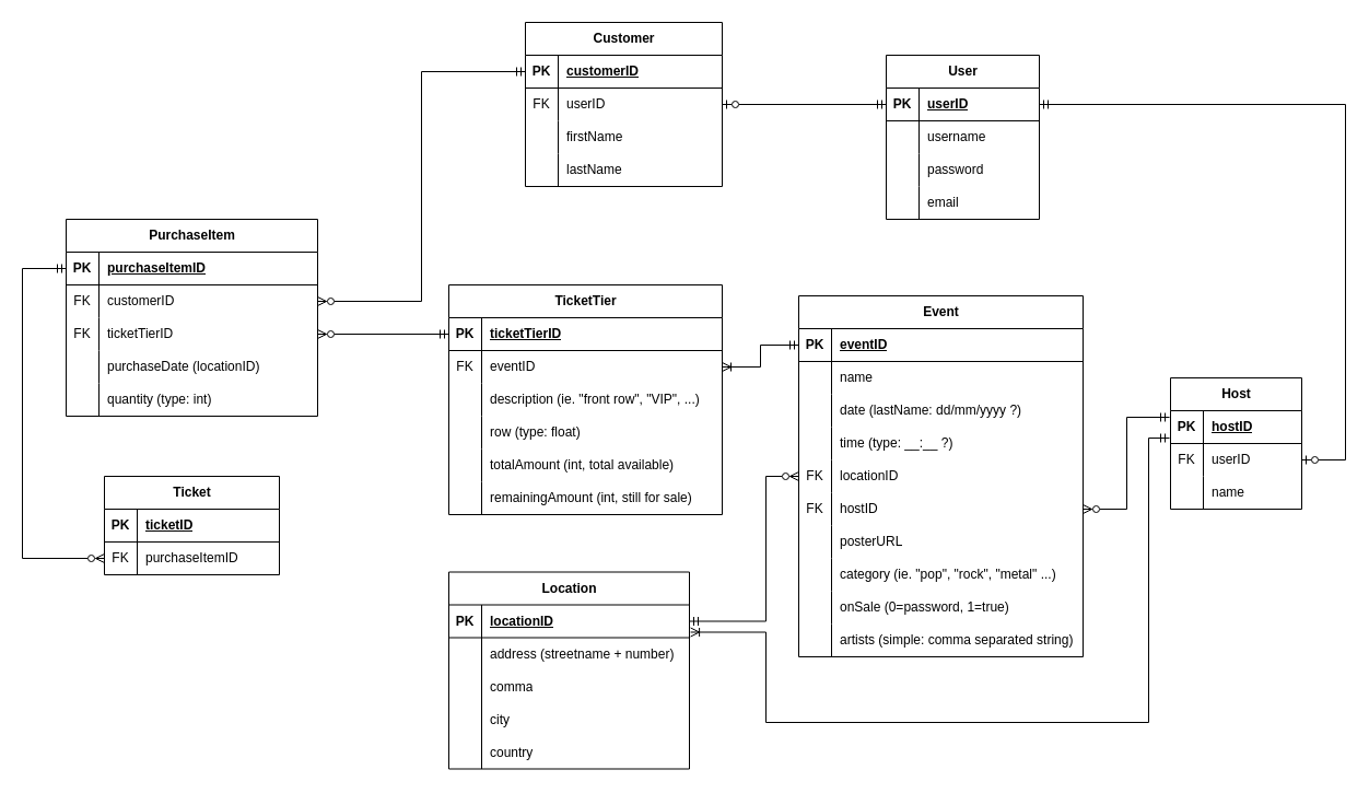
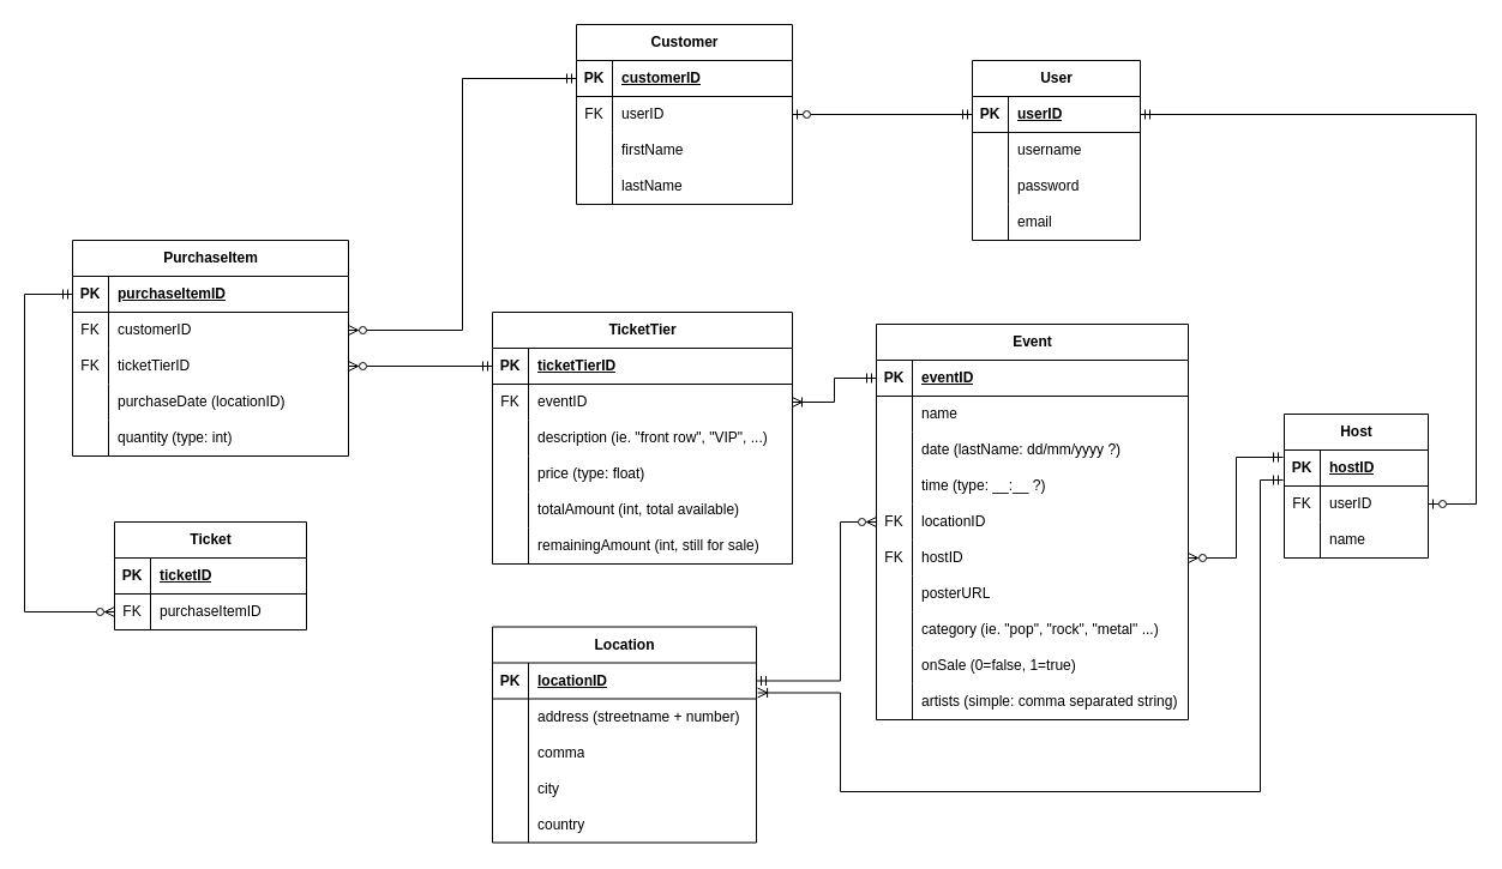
- <mxCell id="86" value="row (type: float)" style="shape=partialRectangle;connectable=0;fillColor=none;top=0;left=0;bottom=0;right=0;align=left;spacingLeft=6;overflow=hidden;whiteSpace=wrap;html=1;" parent="84" vertex="1"><mxGeometry x="30" width="220" height="30" as="geometry"><mxRectangle width="220" height="30" as="alternateBounds" /></mxGeometry></mxCell>
+ <mxCell id="86" value="price (type: float)" style="shape=partialRectangle;connectable=0;fillColor=none;top=0;left=0;bottom=0;right=0;align=left;spacingLeft=6;overflow=hidden;whiteSpace=wrap;html=1;" parent="84" vertex="1"><mxGeometry x="30" width="220" height="30" as="geometry"><mxRectangle width="220" height="30" as="alternateBounds" /></mxGeometry></mxCell>
- <mxCell id="42" value="onSale (0=password, 1=true)" style="shape=partialRectangle;connectable=0;fillColor=none;top=0;left=0;bottom=0;right=0;align=left;spacingLeft=6;overflow=hidden;whiteSpace=wrap;html=1;" parent="40" vertex="1"><mxGeometry x="30" width="230" height="30" as="geometry"><mxRectangle width="230" height="30" as="alternateBounds" /></mxGeometry></mxCell>
+ <mxCell id="42" value="onSale (0=false, 1=true)" style="shape=partialRectangle;connectable=0;fillColor=none;top=0;left=0;bottom=0;right=0;align=left;spacingLeft=6;overflow=hidden;whiteSpace=wrap;html=1;" parent="40" vertex="1"><mxGeometry x="30" width="230" height="30" as="geometry"><mxRectangle width="230" height="30" as="alternateBounds" /></mxGeometry></mxCell>
